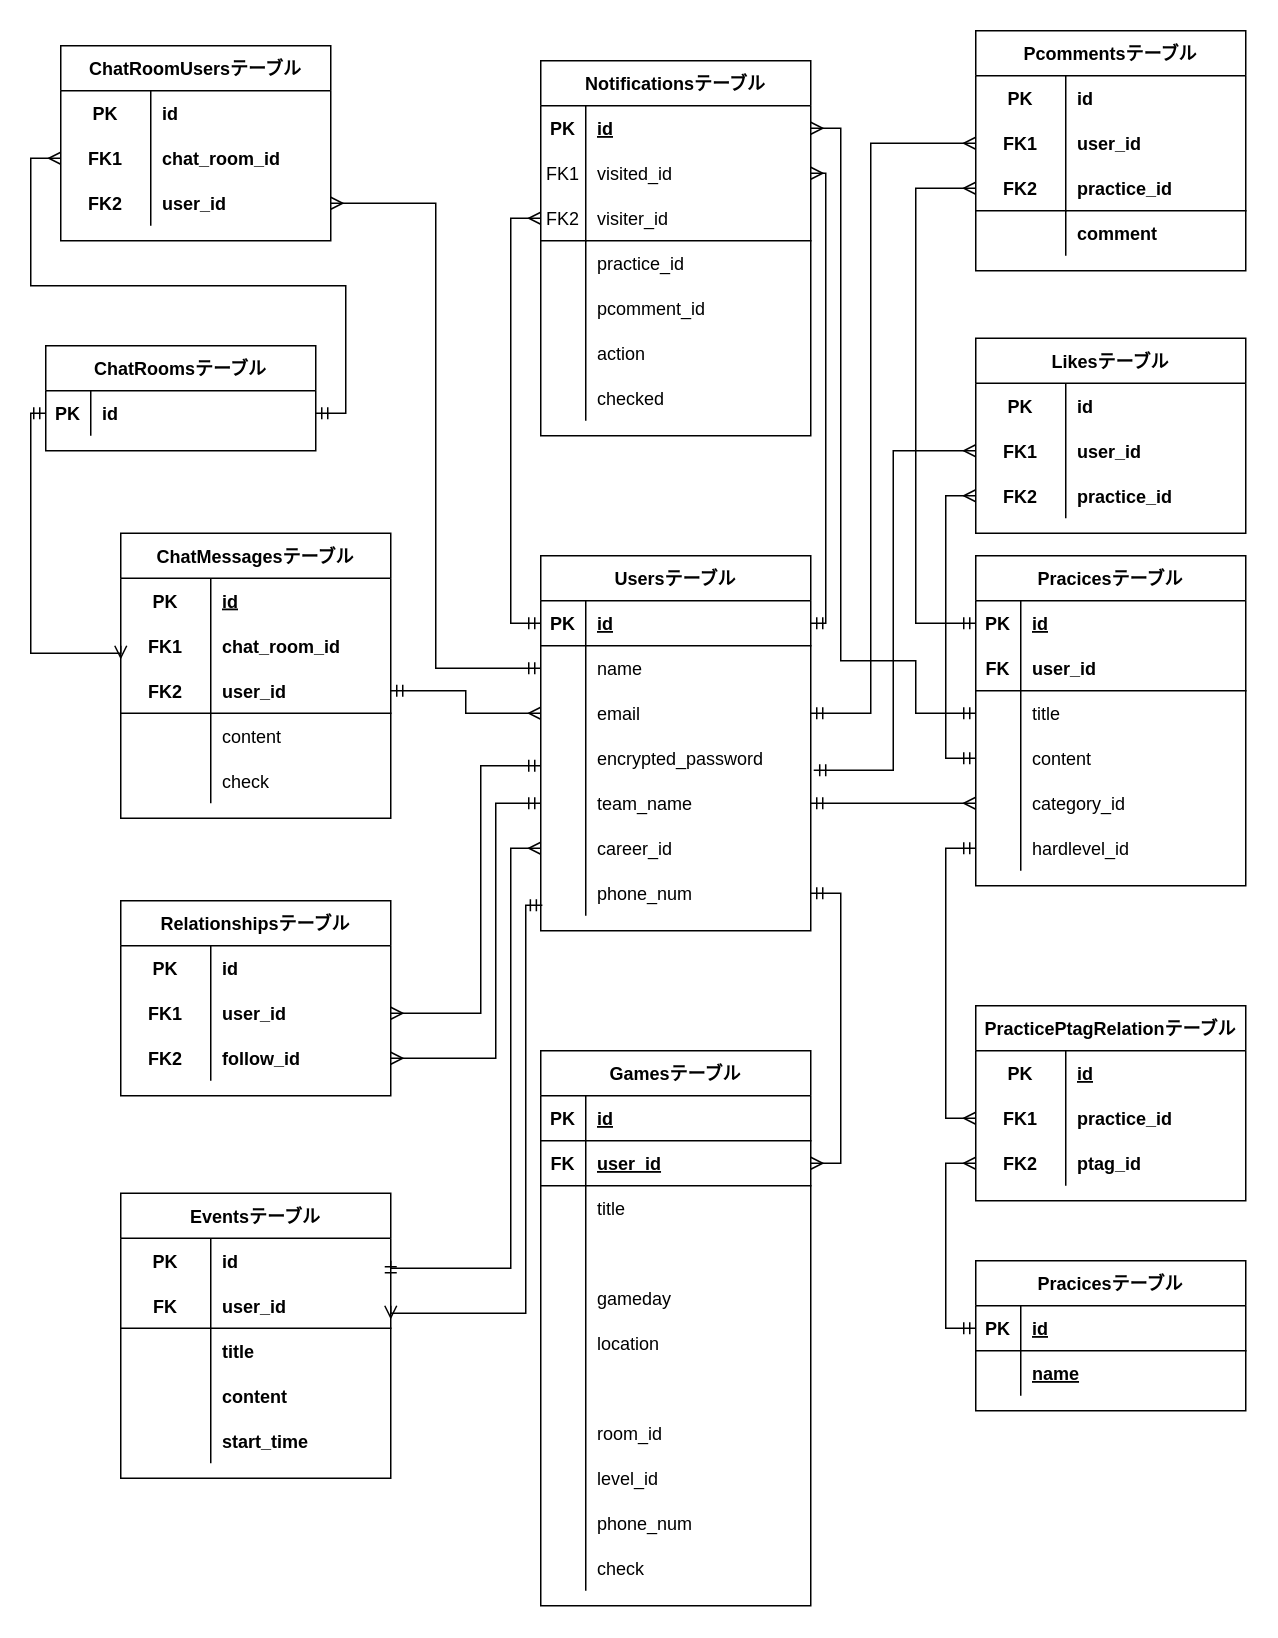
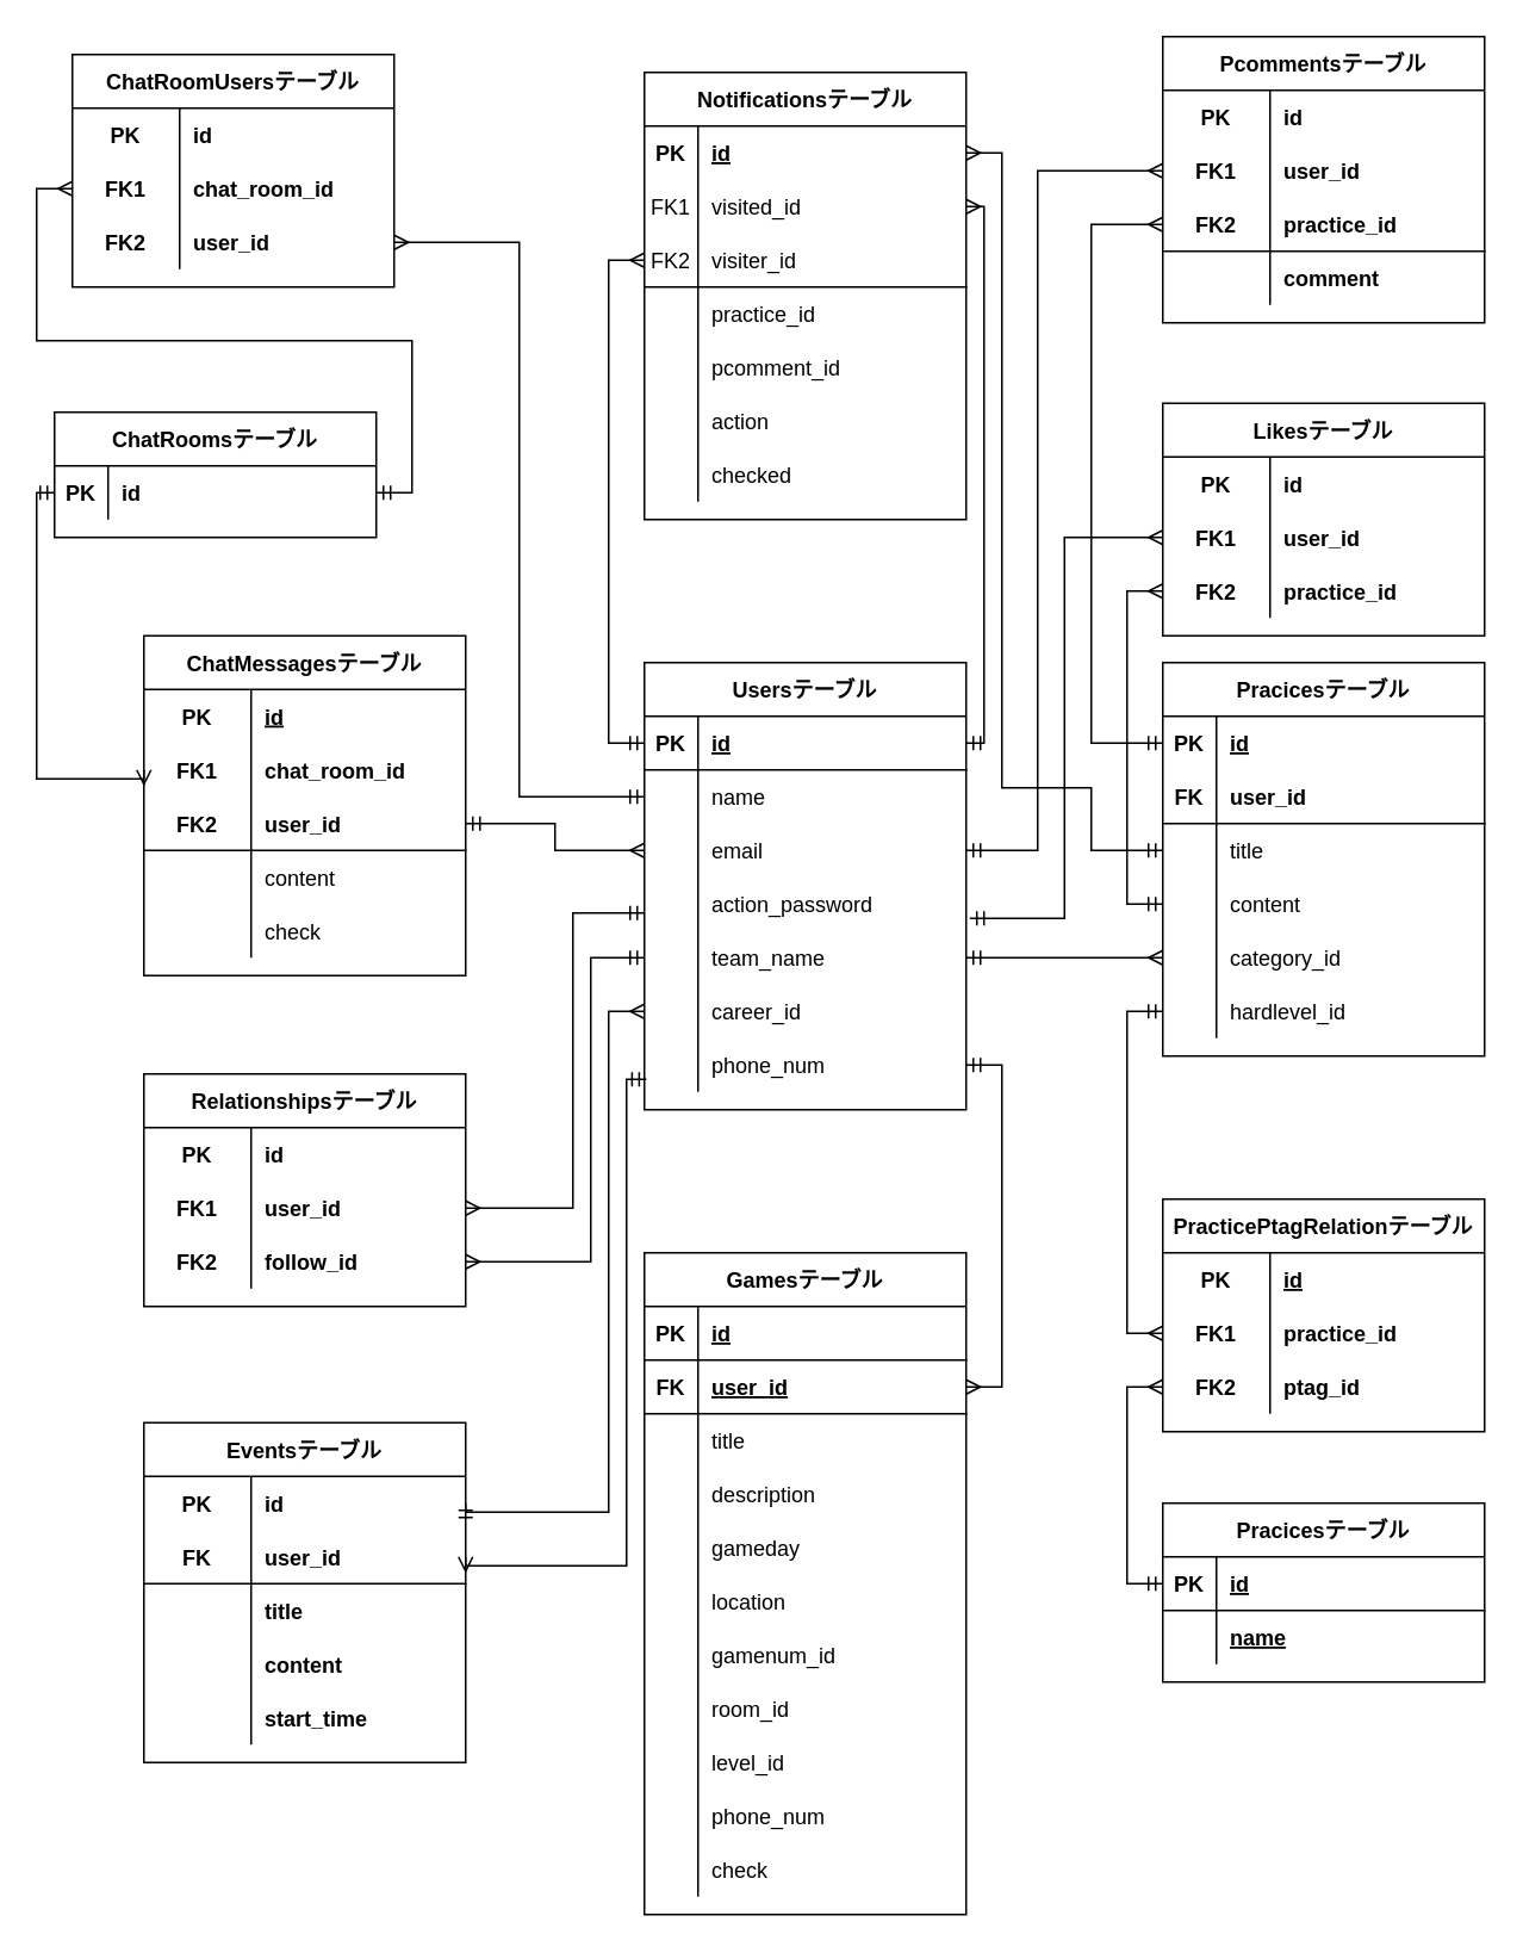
- <mxCell id="14" value="encrypted_password" style="shape=partialRectangle;connectable=0;fillColor=none;top=0;left=0;bottom=0;right=0;align=left;spacingLeft=6;overflow=hidden;" vertex="1" parent="12"><mxGeometry x="30" width="150" height="30" as="geometry" /></mxCell>
+ <mxCell id="14" value="action_password" style="shape=partialRectangle;connectable=0;fillColor=none;top=0;left=0;bottom=0;right=0;align=left;spacingLeft=6;overflow=hidden;" vertex="1" parent="12"><mxGeometry x="30" width="150" height="30" as="geometry" /></mxCell>
+ <mxCell id="75" value="description" style="shape=partialRectangle;connectable=0;fillColor=none;top=0;left=0;bottom=0;right=0;align=left;spacingLeft=6;overflow=hidden;" vertex="1" parent="73"><mxGeometry x="30" width="150" height="30" as="geometry" /></mxCell>
+ <mxCell id="84" value="gamenum_id" style="shape=partialRectangle;connectable=0;fillColor=none;top=0;left=0;bottom=0;right=0;align=left;spacingLeft=6;overflow=hidden;" vertex="1" parent="82"><mxGeometry x="30" width="150" height="30" as="geometry" /></mxCell>
